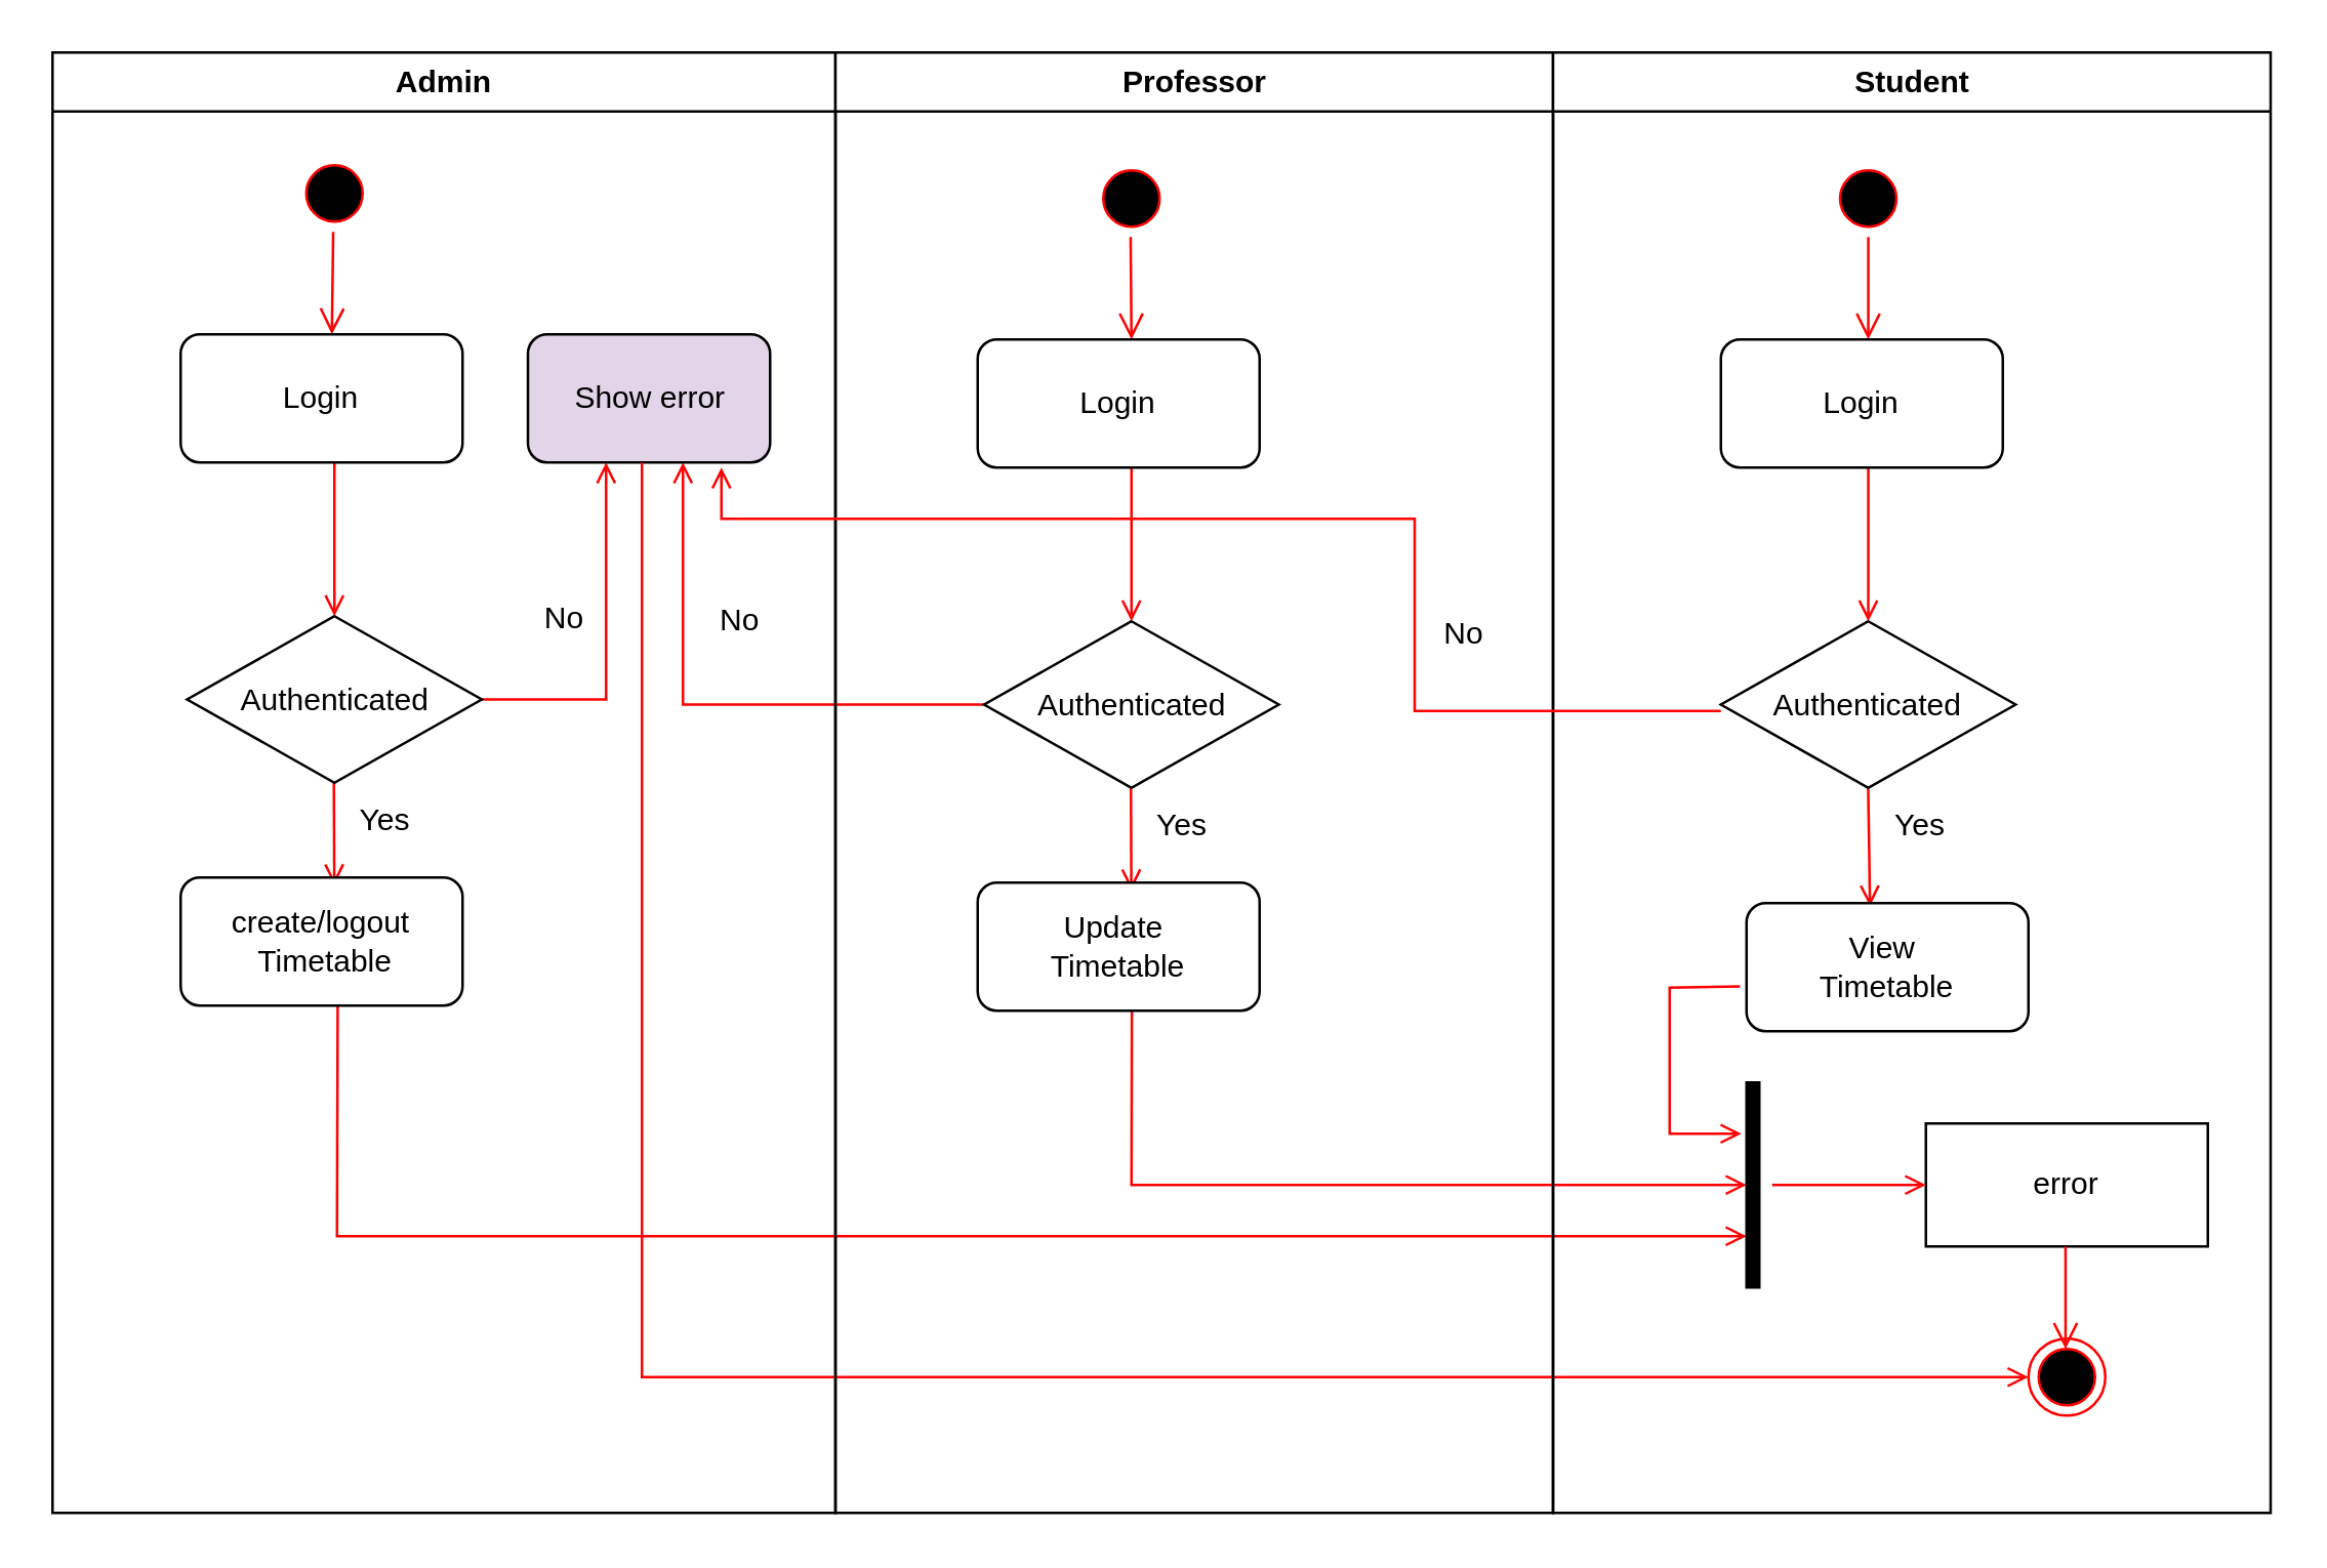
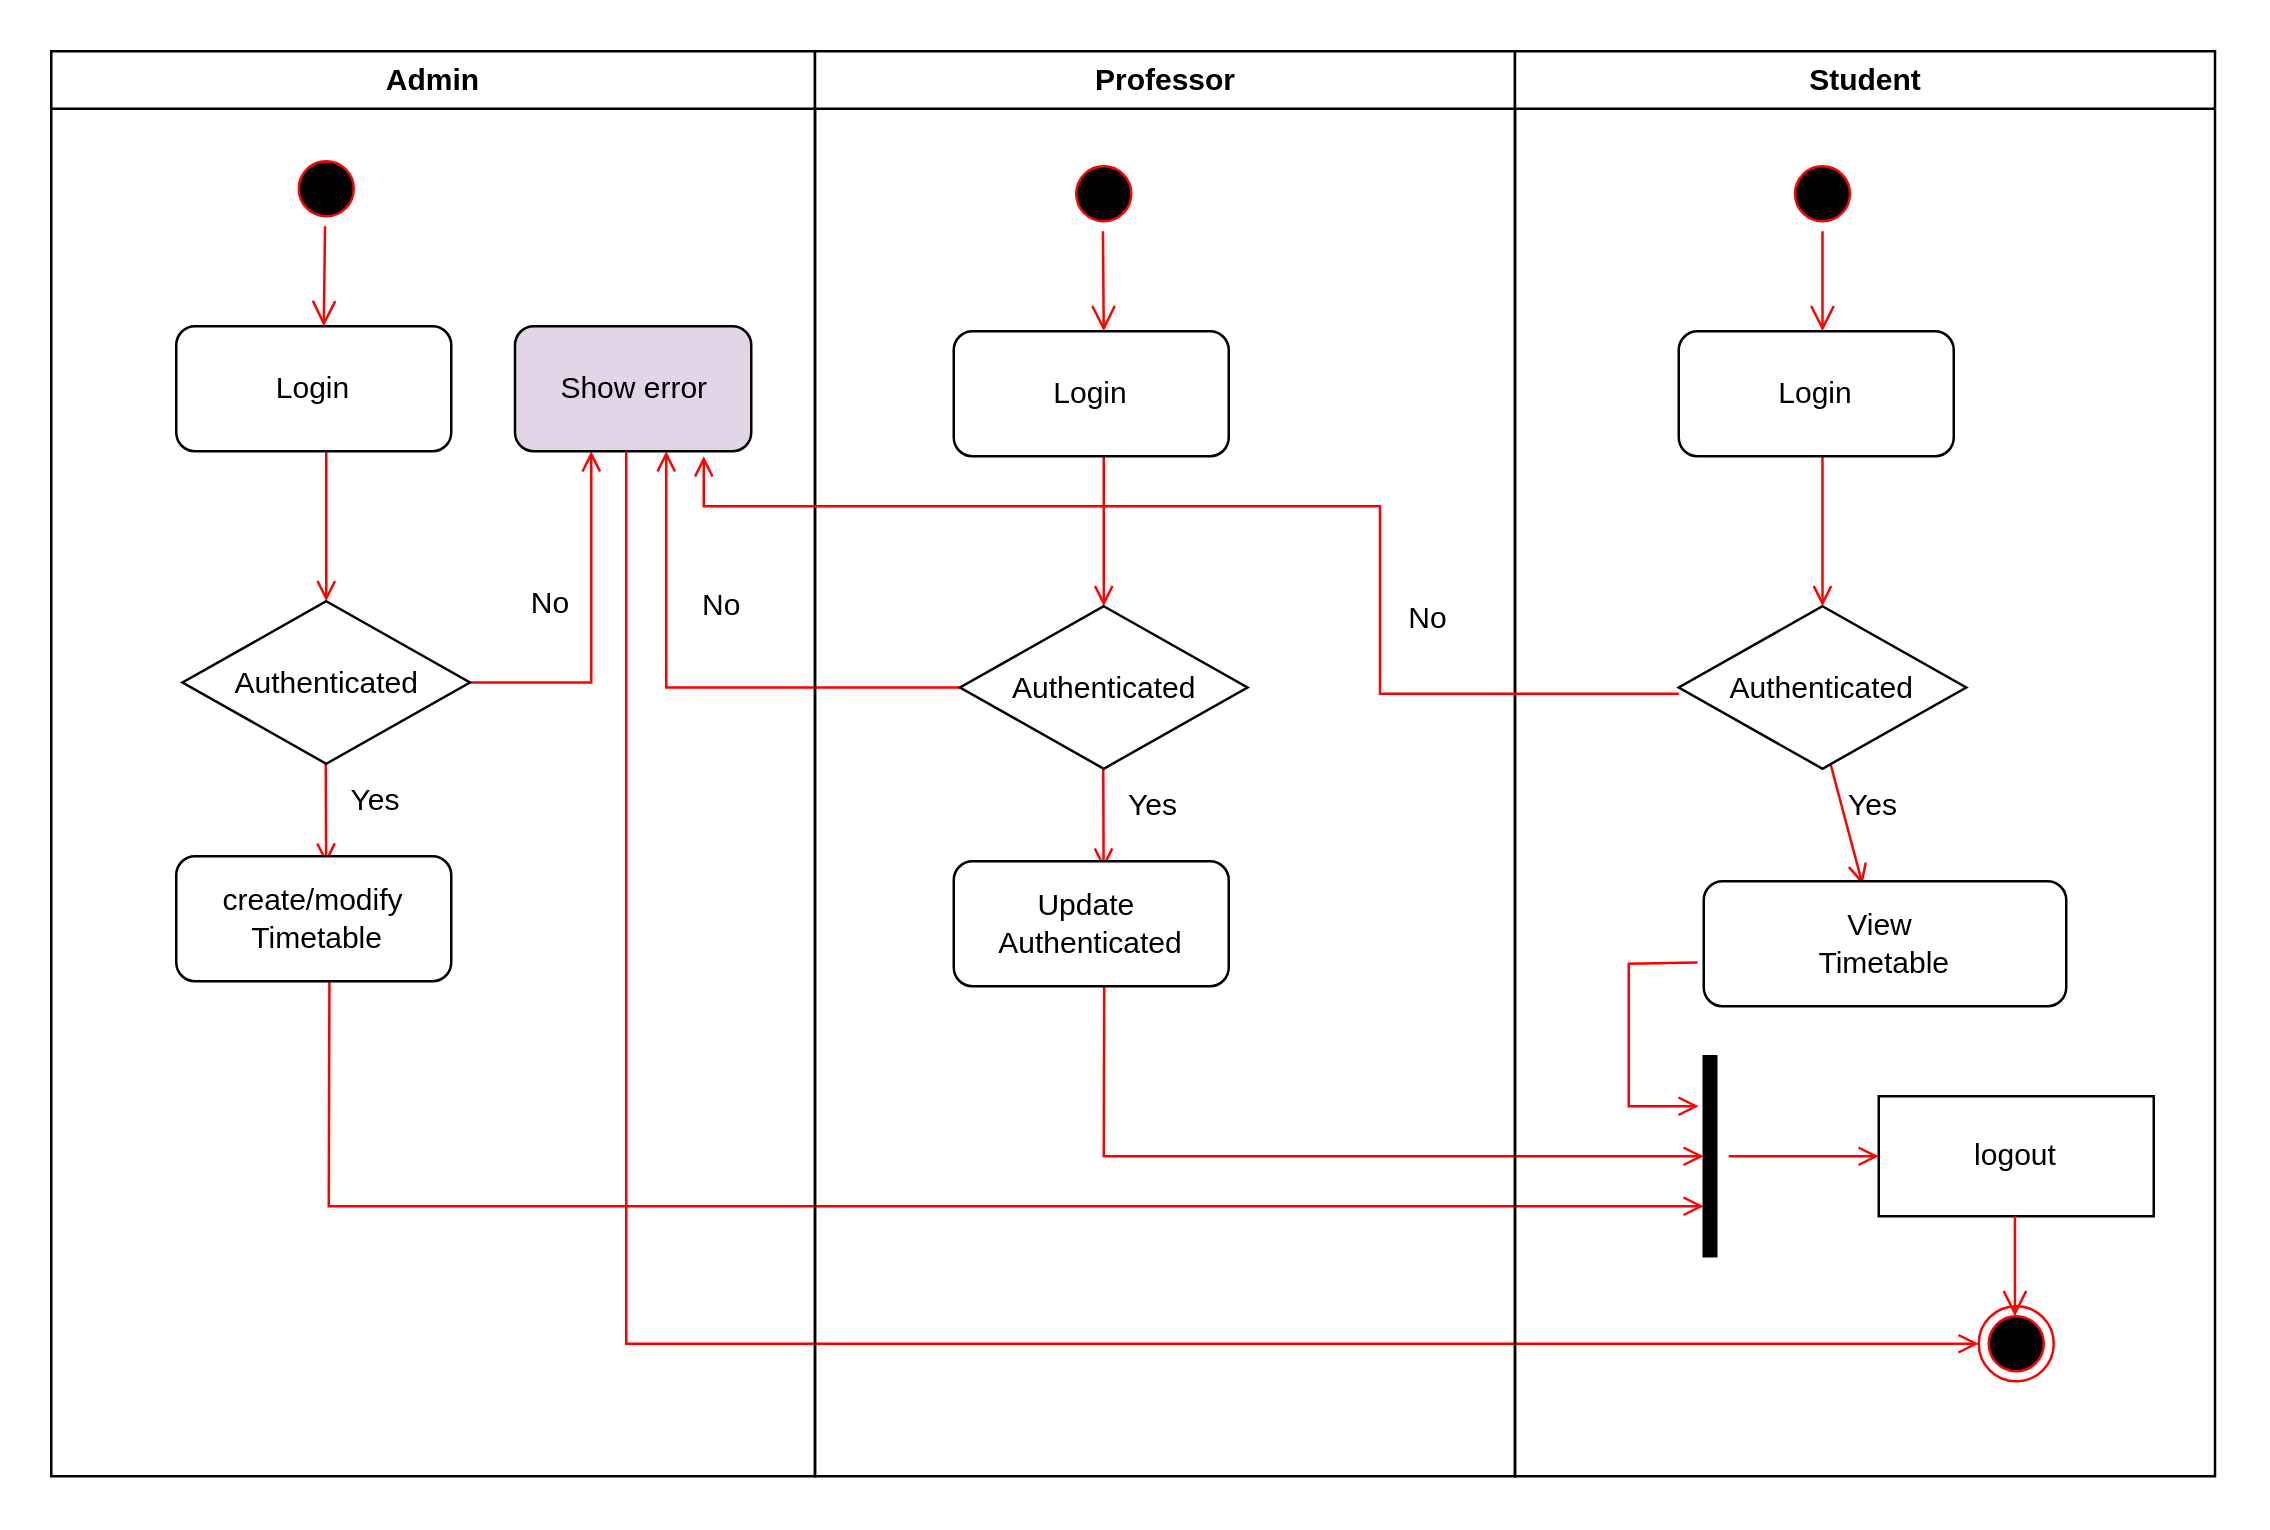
- <mxCell id="15" value="&lt;span style=&quot;text-wrap-mode: nowrap;&quot;&gt;create/logout&lt;/span&gt;&lt;br style=&quot;padding: 0px; margin: 0px; text-wrap-mode: nowrap;&quot;&gt;&lt;span style=&quot;text-wrap-mode: nowrap;&quot;&gt;&amp;nbsp;Timetable&lt;/span&gt;" style="rounded=1;whiteSpace=wrap;html=1;" vertex="1" parent="2"><mxGeometry x="50" y="322" width="110" height="50" as="geometry" /></mxCell>
+ <mxCell id="15" value="&lt;span style=&quot;text-wrap-mode: nowrap;&quot;&gt;create/modify&lt;/span&gt;&lt;br style=&quot;padding: 0px; margin: 0px; text-wrap-mode: nowrap;&quot;&gt;&lt;span style=&quot;text-wrap-mode: nowrap;&quot;&gt;&amp;nbsp;Timetable&lt;/span&gt;" style="rounded=1;whiteSpace=wrap;html=1;" vertex="1" parent="2"><mxGeometry x="50" y="322" width="110" height="50" as="geometry" /></mxCell>
- <mxCell id="27" value="&lt;span style=&quot;text-wrap-mode: nowrap;&quot;&gt;Update&amp;nbsp;&lt;/span&gt;&lt;div&gt;&lt;span style=&quot;text-wrap-mode: nowrap;&quot;&gt;Timetable&lt;/span&gt;&lt;/div&gt;" style="rounded=1;whiteSpace=wrap;html=1;" vertex="1" parent="18"><mxGeometry x="55.5" y="324" width="110" height="50" as="geometry" /></mxCell>
+ <mxCell id="27" value="&lt;span style=&quot;text-wrap-mode: nowrap;&quot;&gt;Update&amp;nbsp;&lt;/span&gt;&lt;div&gt;&lt;span style=&quot;text-wrap-mode: nowrap;&quot;&gt;Authenticated&lt;/span&gt;&lt;/div&gt;" style="rounded=1;whiteSpace=wrap;html=1;" vertex="1" parent="18"><mxGeometry x="55.5" y="324" width="110" height="50" as="geometry" /></mxCell>
- <mxCell id="44" value="&lt;span style=&quot;text-wrap-mode: nowrap;&quot;&gt;View&amp;nbsp;&lt;/span&gt;&lt;div&gt;&lt;span style=&quot;text-wrap-mode: nowrap;&quot;&gt;Timetable&lt;/span&gt;&lt;/div&gt;" style="rounded=1;whiteSpace=wrap;html=1;" vertex="1" parent="29"><mxGeometry x="75.5" y="332" width="110" height="50" as="geometry" /></mxCell>
+ <mxCell id="44" value="&lt;span style=&quot;text-wrap-mode: nowrap;&quot;&gt;View&amp;nbsp;&lt;/span&gt;&lt;div&gt;&lt;span style=&quot;text-wrap-mode: nowrap;&quot;&gt;Timetable&lt;/span&gt;&lt;/div&gt;" style="rounded=1;whiteSpace=wrap;html=1;" vertex="1" parent="29"><mxGeometry x="75.5" y="332" width="145" height="50" as="geometry" /></mxCell>
- <mxCell id="35" value="error" style="rounded=0;whiteSpace=wrap;html=1;" vertex="1" parent="29"><mxGeometry x="145.5" y="418" width="110" height="48" as="geometry" /></mxCell>
+ <mxCell id="35" value="logout" style="rounded=0;whiteSpace=wrap;html=1;" vertex="1" parent="29"><mxGeometry x="145.5" y="418" width="110" height="48" as="geometry" /></mxCell>
